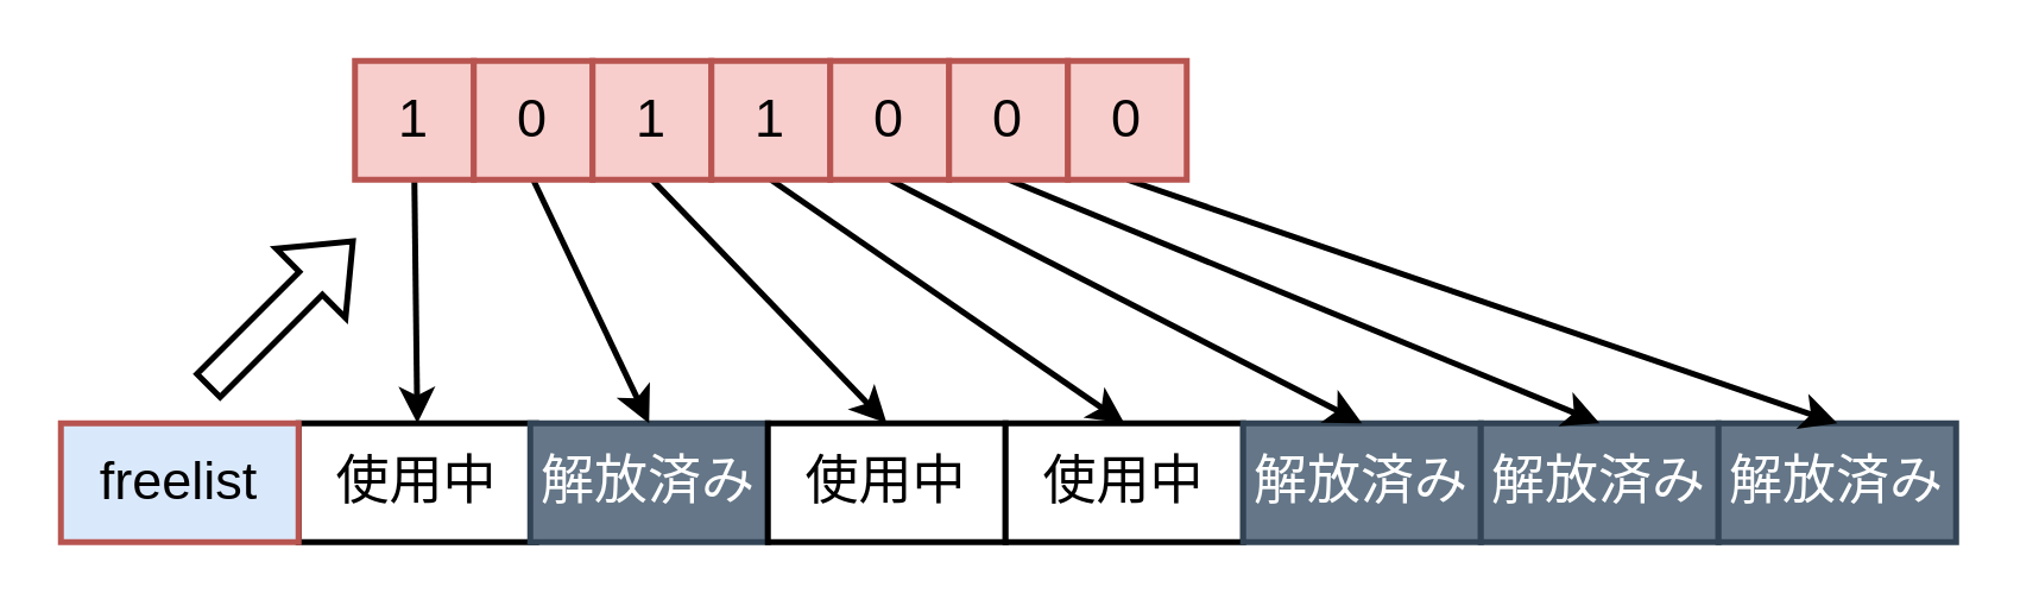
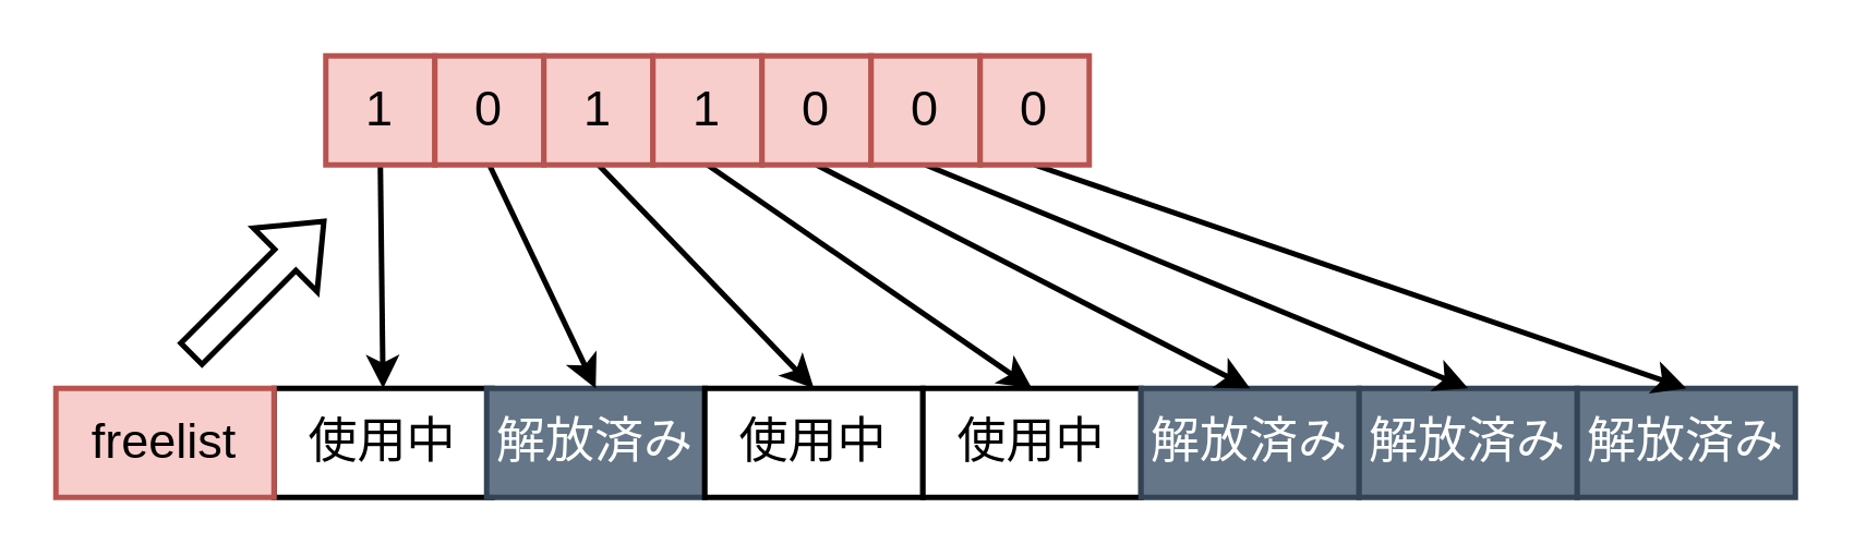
- <mxCell id="9" value="&lt;font style=&quot;font-size: 18px&quot;&gt;freelist&lt;/font&gt;" style="rounded=0;whiteSpace=wrap;html=1;strokeWidth=2;fillColor=#dae8fc;strokeColor=#b85450;" vertex="1" parent="1"><mxGeometry x="20" y="142" width="80" height="40" as="geometry" /></mxCell>
+ <mxCell id="9" value="&lt;font style=&quot;font-size: 18px&quot;&gt;freelist&lt;/font&gt;" style="rounded=0;whiteSpace=wrap;html=1;strokeWidth=2;fillColor=#f8cecc;strokeColor=#b85450;" vertex="1" parent="1"><mxGeometry x="20" y="142" width="80" height="40" as="geometry" /></mxCell>
